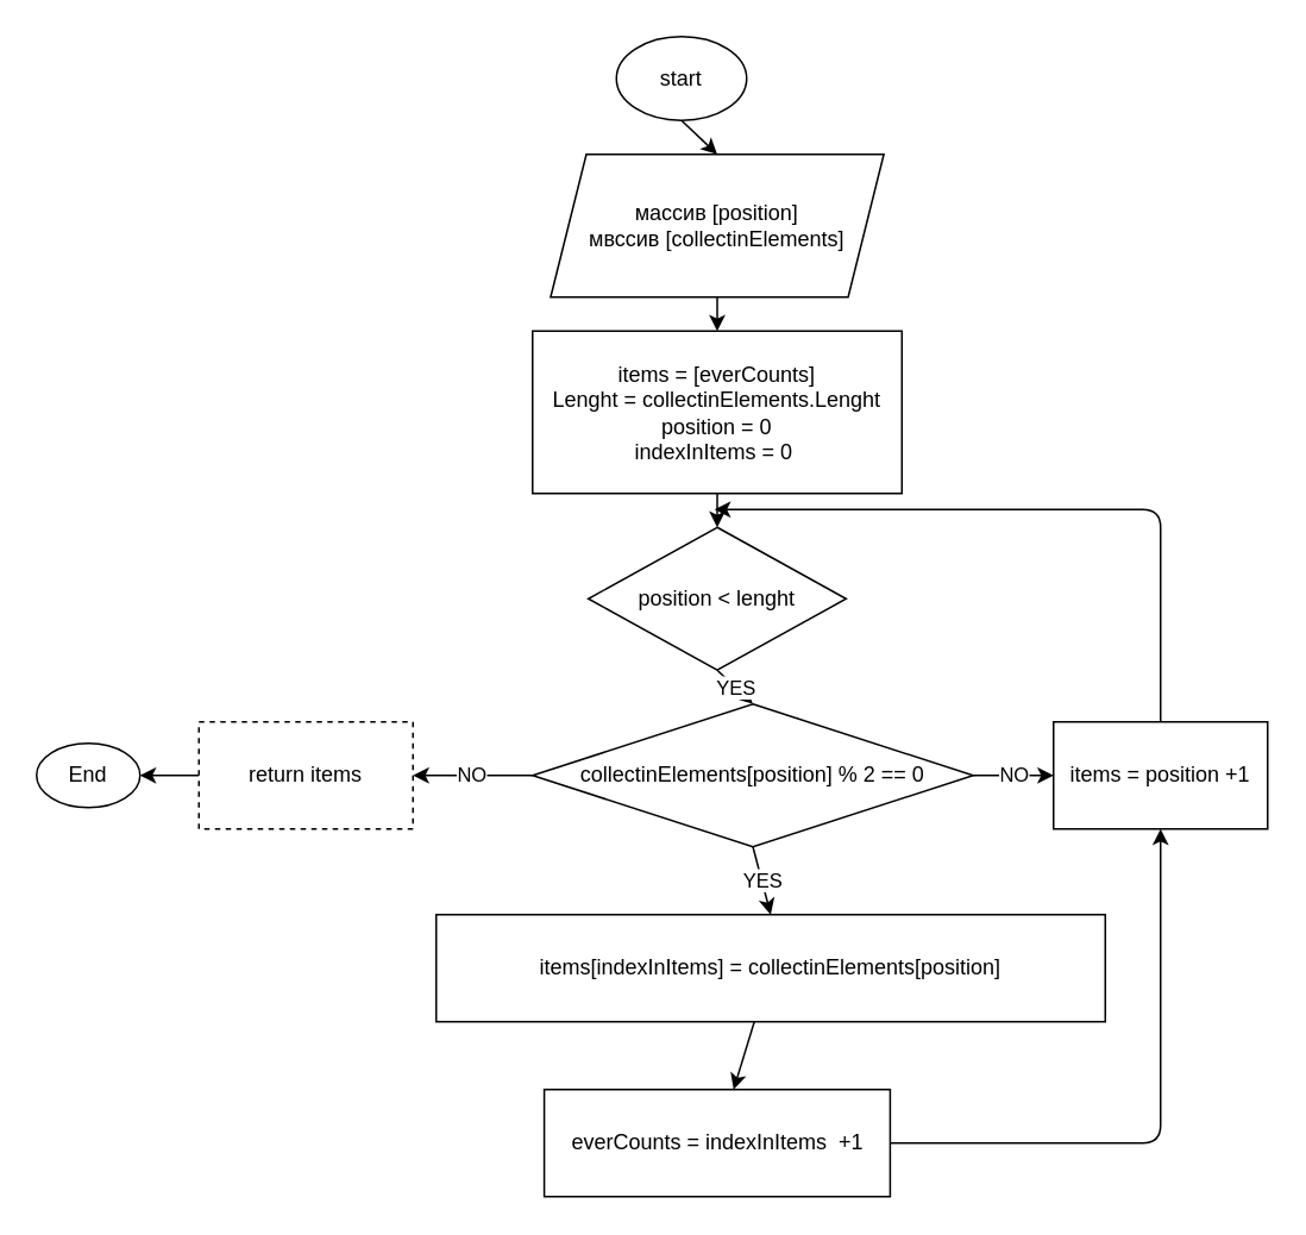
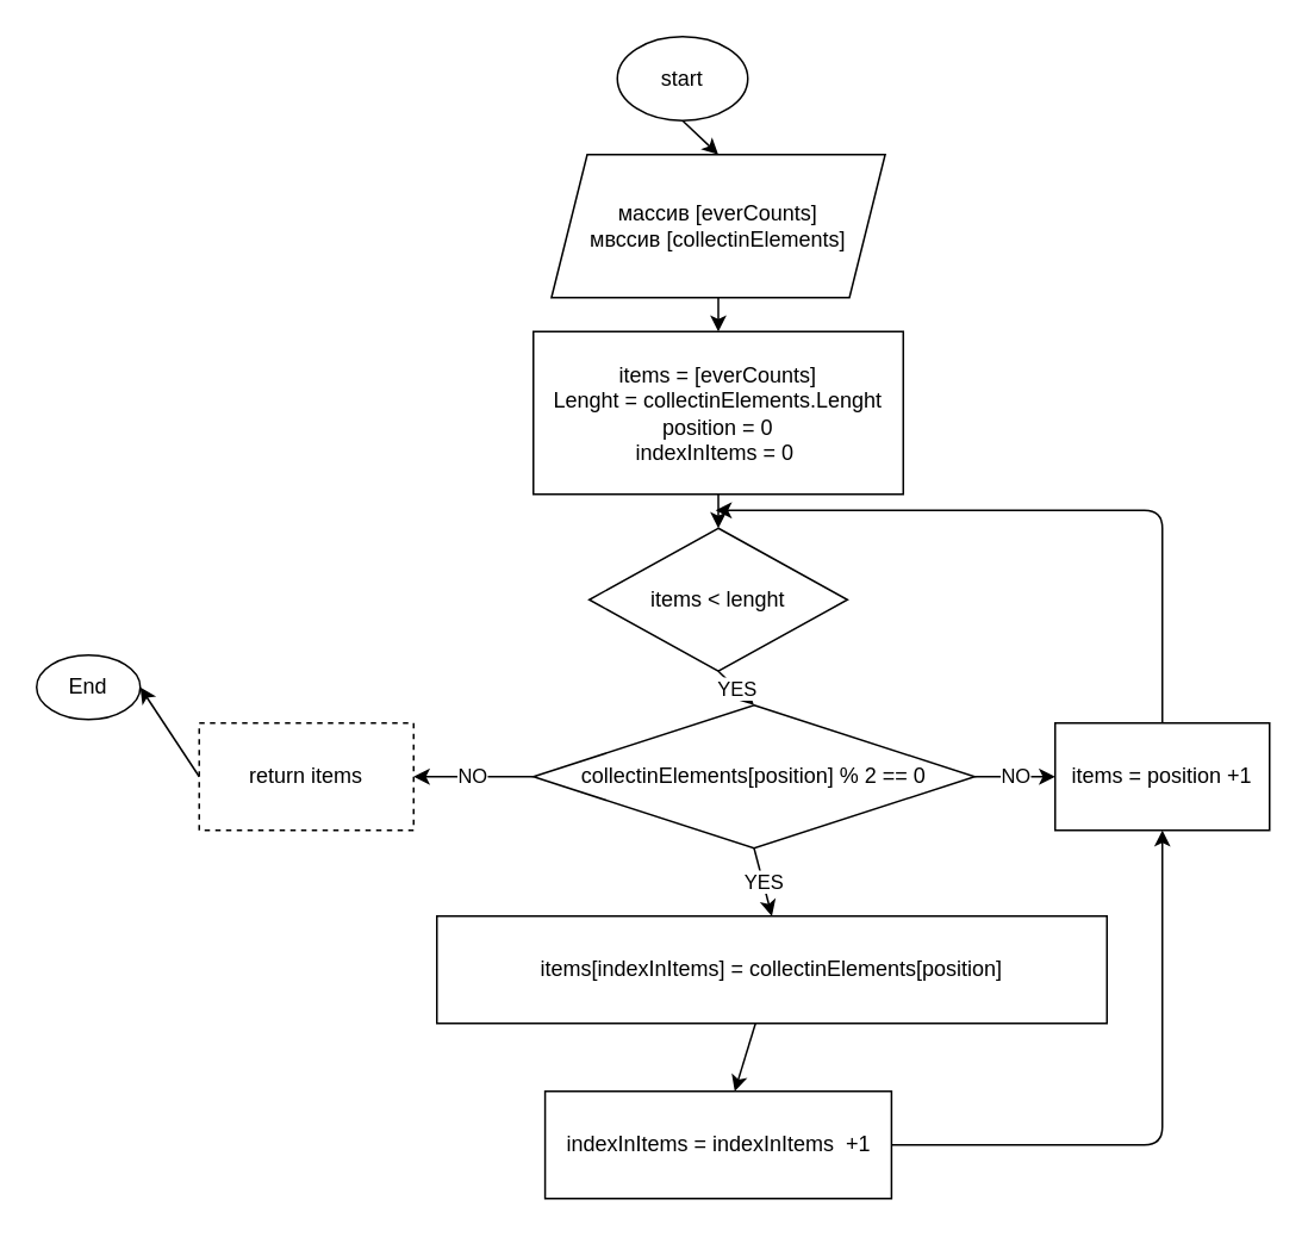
- <mxCell id="5" value="массив [position]&lt;br&gt;мвссив [collectinElements]" style="shape=parallelogram;perimeter=parallelogramPerimeter;whiteSpace=wrap;html=1;fixedSize=1;" vertex="1" parent="1"><mxGeometry x="308.13" y="86" width="186.75" height="80" as="geometry" /></mxCell>
+ <mxCell id="5" value="массив [everCounts]&lt;br&gt;мвссив [collectinElements]" style="shape=parallelogram;perimeter=parallelogramPerimeter;whiteSpace=wrap;html=1;fixedSize=1;" vertex="1" parent="1"><mxGeometry x="308.13" y="86" width="186.75" height="80" as="geometry" /></mxCell>
- <mxCell id="9" value="&lt;span&gt;position &amp;lt; lenght&lt;/span&gt;" style="rhombus;whiteSpace=wrap;html=1;" vertex="1" parent="1"><mxGeometry x="329.25" y="295" width="144.51" height="80" as="geometry" /></mxCell>
+ <mxCell id="9" value="&lt;span&gt;items &amp;lt; lenght&lt;/span&gt;" style="rhombus;whiteSpace=wrap;html=1;" vertex="1" parent="1"><mxGeometry x="329.25" y="295" width="144.51" height="80" as="geometry" /></mxCell>
- <mxCell id="16" value="End" style="ellipse;whiteSpace=wrap;html=1;" vertex="1" parent="1"><mxGeometry x="20" y="416" width="58" height="36" as="geometry" /></mxCell>
+ <mxCell id="16" value="End" style="ellipse;whiteSpace=wrap;html=1;" vertex="1" parent="1"><mxGeometry x="20" y="366" width="58" height="36" as="geometry" /></mxCell>
- <mxCell id="22" value="&lt;span&gt;everCounts =&amp;nbsp;&lt;/span&gt;indexInItems&amp;nbsp; +1" style="rounded=0;whiteSpace=wrap;html=1;" vertex="1" parent="1"><mxGeometry x="304.56" y="610" width="193.87" height="60" as="geometry" /></mxCell>
+ <mxCell id="22" value="&lt;span&gt;indexInItems =&amp;nbsp;&lt;/span&gt;indexInItems&amp;nbsp; +1" style="rounded=0;whiteSpace=wrap;html=1;" vertex="1" parent="1"><mxGeometry x="304.56" y="610" width="193.87" height="60" as="geometry" /></mxCell>
